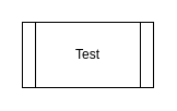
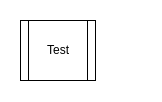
- <mxCell id="2" value="Test" style="shape=process;whiteSpace=wrap;html=1;backgroundOutline=1;" vertex="1" parent="1"><mxGeometry x="20" y="20" width="120" height="60" as="geometry" /></mxCell>
+ <mxCell id="2" value="Test" style="shape=process;whiteSpace=wrap;html=1;backgroundOutline=1;" vertex="1" parent="1"><mxGeometry x="20" y="20" width="75" height="60" as="geometry" /></mxCell>
